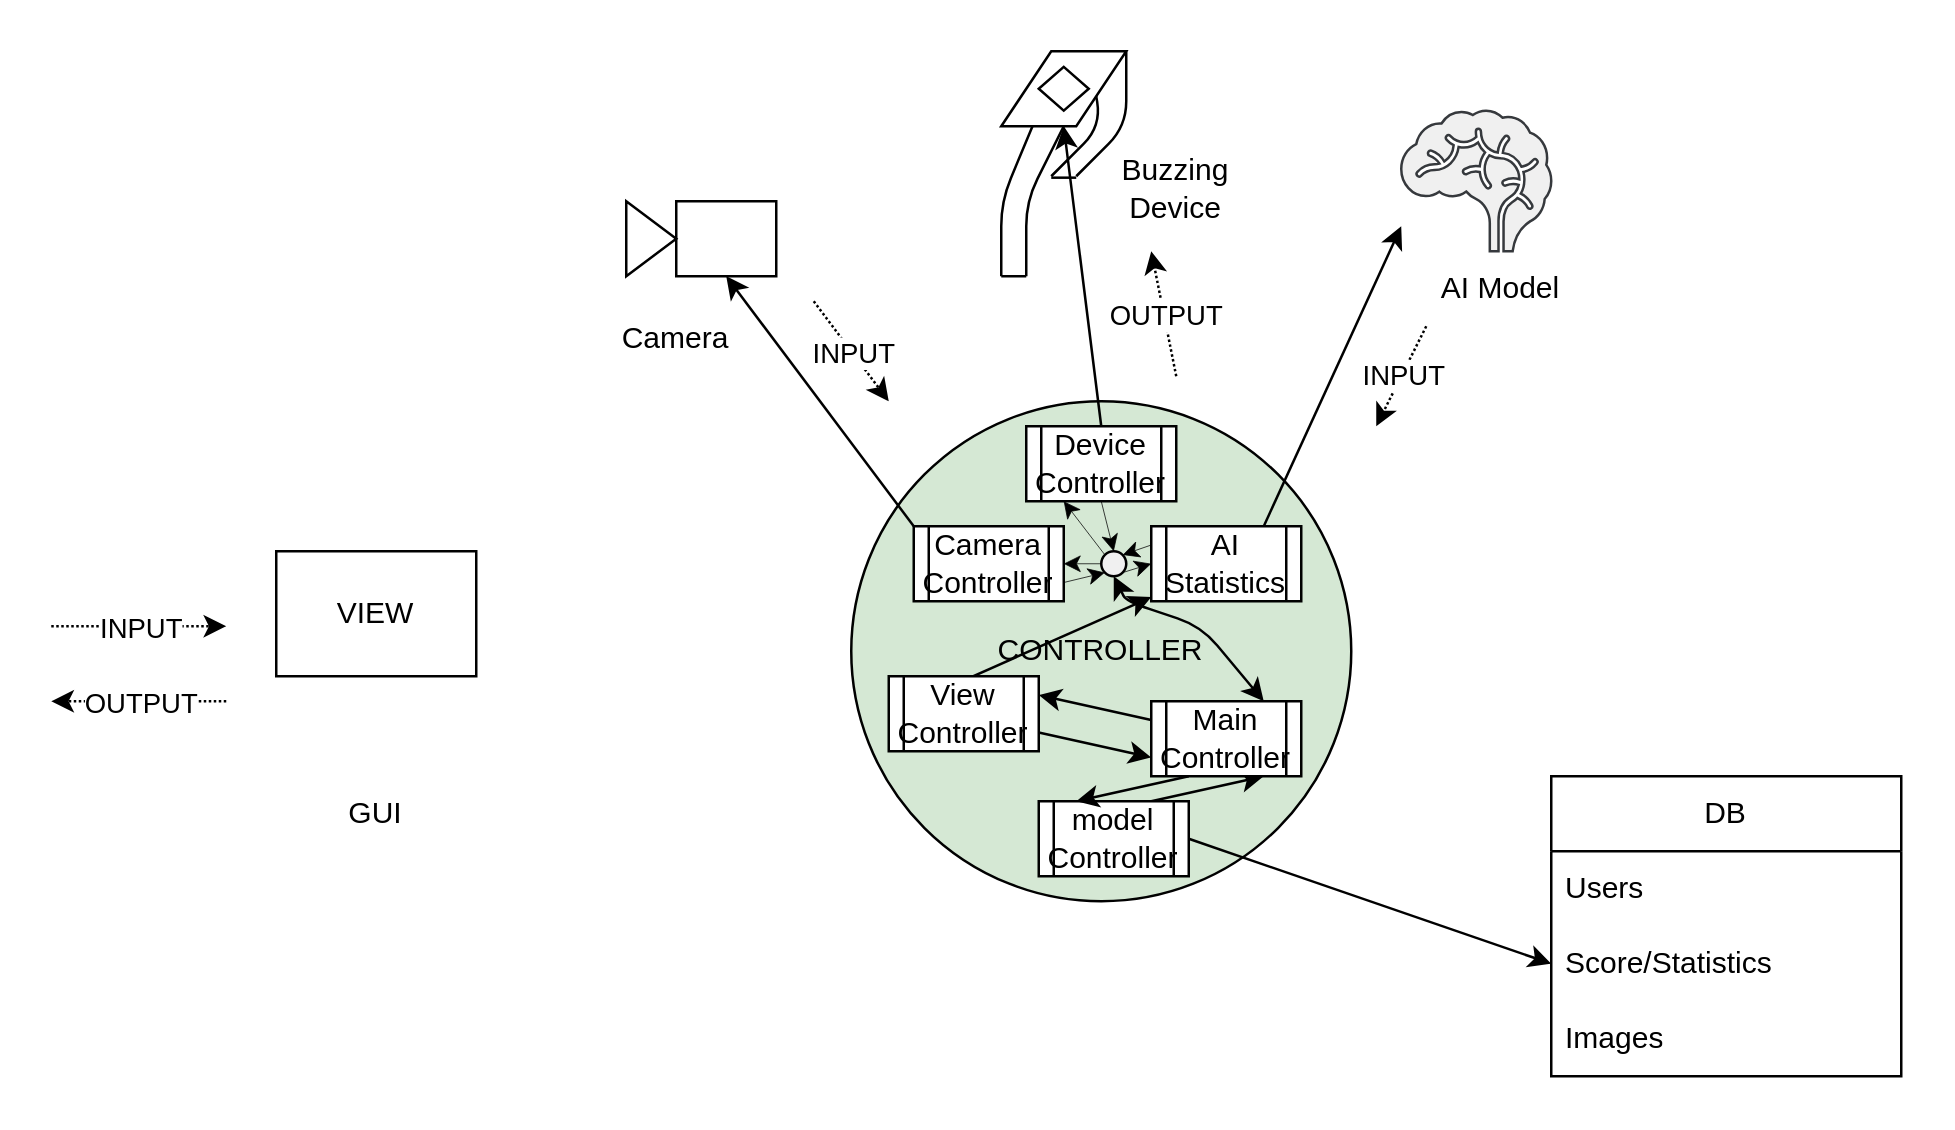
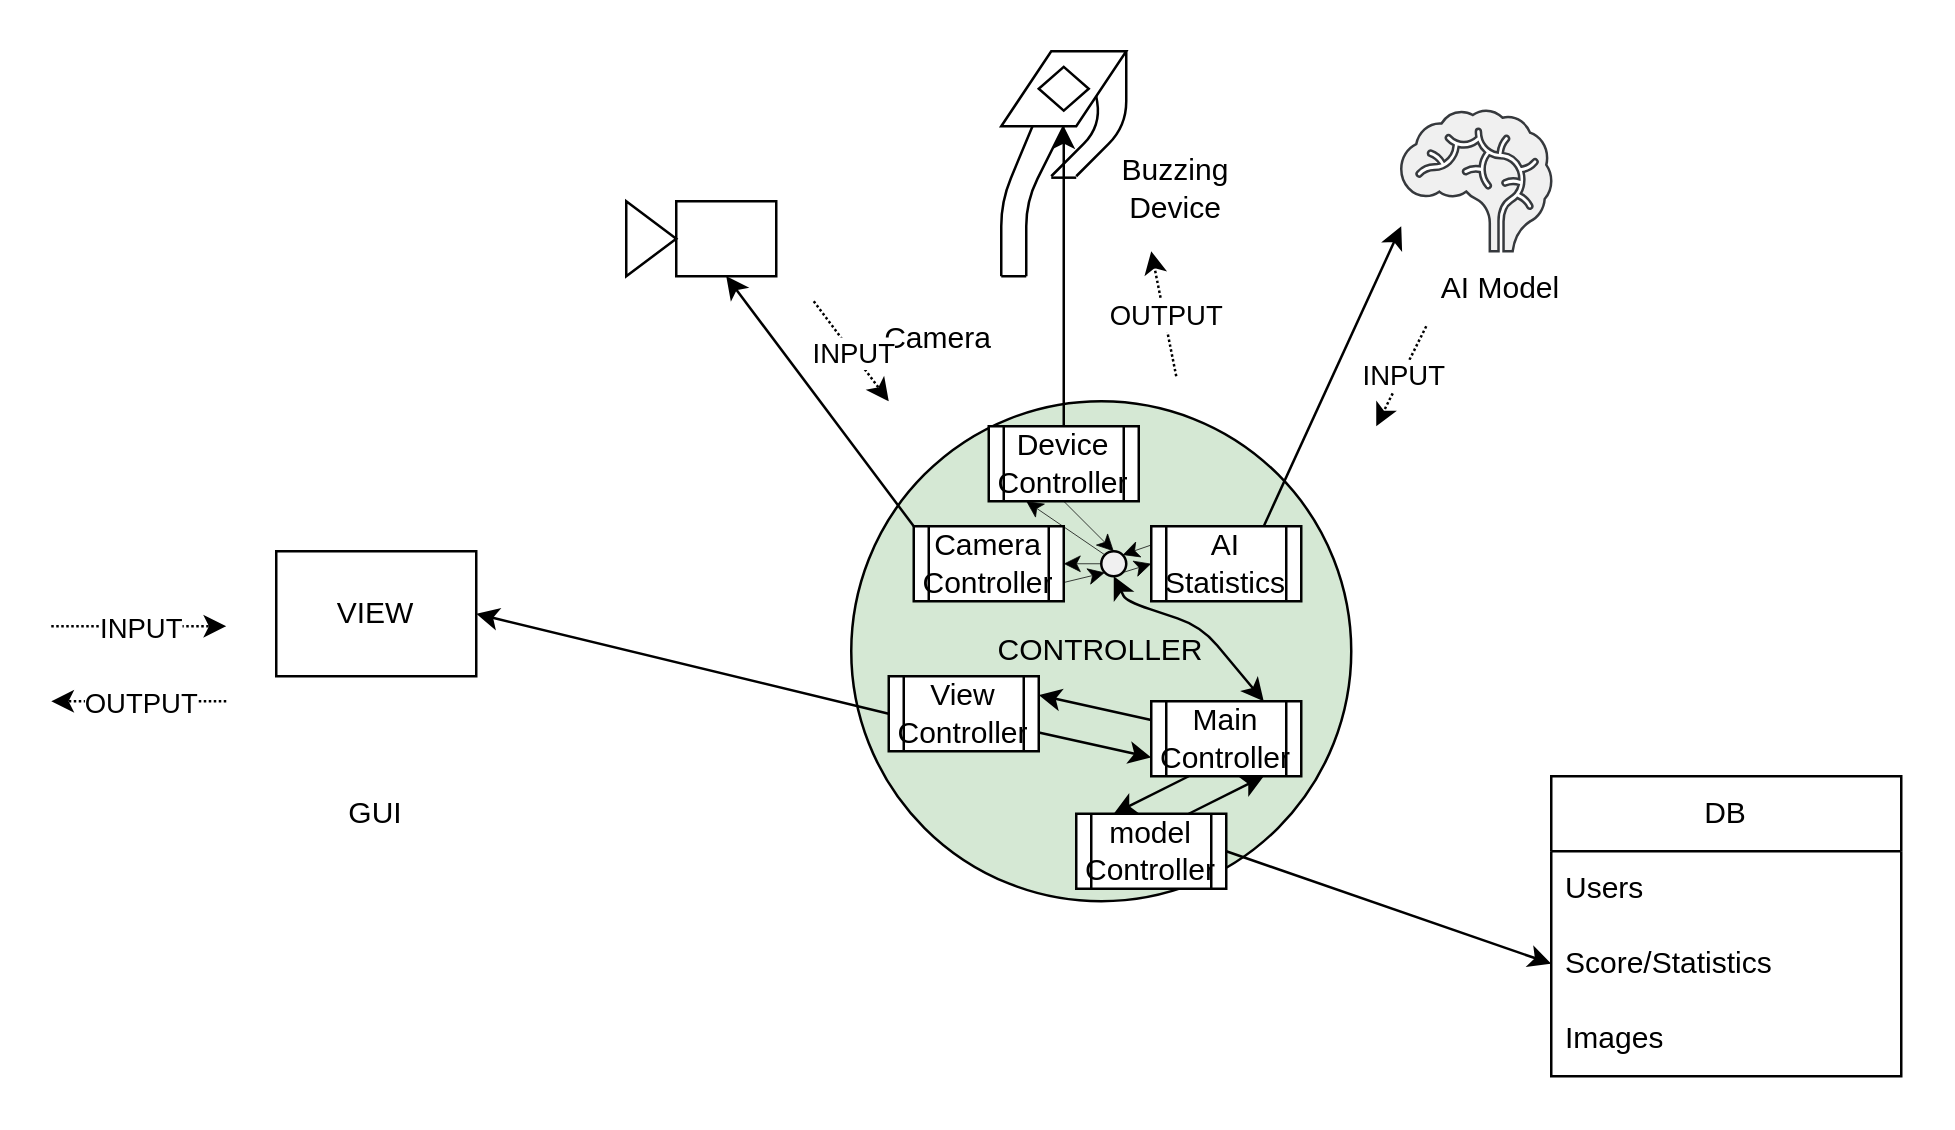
- <mxCell id="36" value="Camera" style="text;html=1;strokeColor=none;fillColor=none;align=center;verticalAlign=middle;whiteSpace=wrap;rounded=0;" vertex="1" parent="1"><mxGeometry x="240" y="120" width="60" height="30" as="geometry" /></mxCell>
+ <mxCell id="36" value="Camera" style="text;html=1;strokeColor=none;fillColor=none;align=center;verticalAlign=middle;whiteSpace=wrap;rounded=0;" vertex="1" parent="1"><mxGeometry x="345" y="120" width="60" height="30" as="geometry" /></mxCell>
- <mxCell id="15" value="Device Controller" style="shape=process;whiteSpace=wrap;html=1;backgroundOutline=1;" vertex="1" parent="1"><mxGeometry x="410" y="170" width="60" height="30" as="geometry" /></mxCell>
+ <mxCell id="15" value="Device Controller" style="shape=process;whiteSpace=wrap;html=1;backgroundOutline=1;" vertex="1" parent="1"><mxGeometry x="395" y="170" width="60" height="30" as="geometry" /></mxCell>
- <mxCell id="30" style="edgeStyle=none;html=1;exitX=0;exitY=0.5;exitDx=0;exitDy=0;" edge="1" parent="1" source="32" target="12"><mxGeometry relative="1" as="geometry" /></mxCell>
+ <mxCell id="30" style="edgeStyle=none;html=1;exitX=0;exitY=0.5;exitDx=0;exitDy=0;entryX=1;entryY=0.5;entryDx=0;entryDy=0;" edge="1" parent="1" source="32" target="5"><mxGeometry relative="1" as="geometry" /></mxCell>
- <mxCell id="18" value="model&lt;br&gt;Controller" style="shape=process;whiteSpace=wrap;html=1;backgroundOutline=1;" vertex="1" parent="1"><mxGeometry x="415" y="320" width="60" height="30" as="geometry" /></mxCell>
+ <mxCell id="18" value="model&lt;br&gt;Controller" style="shape=process;whiteSpace=wrap;html=1;backgroundOutline=1;" vertex="1" parent="1"><mxGeometry x="430" y="325" width="60" height="30" as="geometry" /></mxCell>
